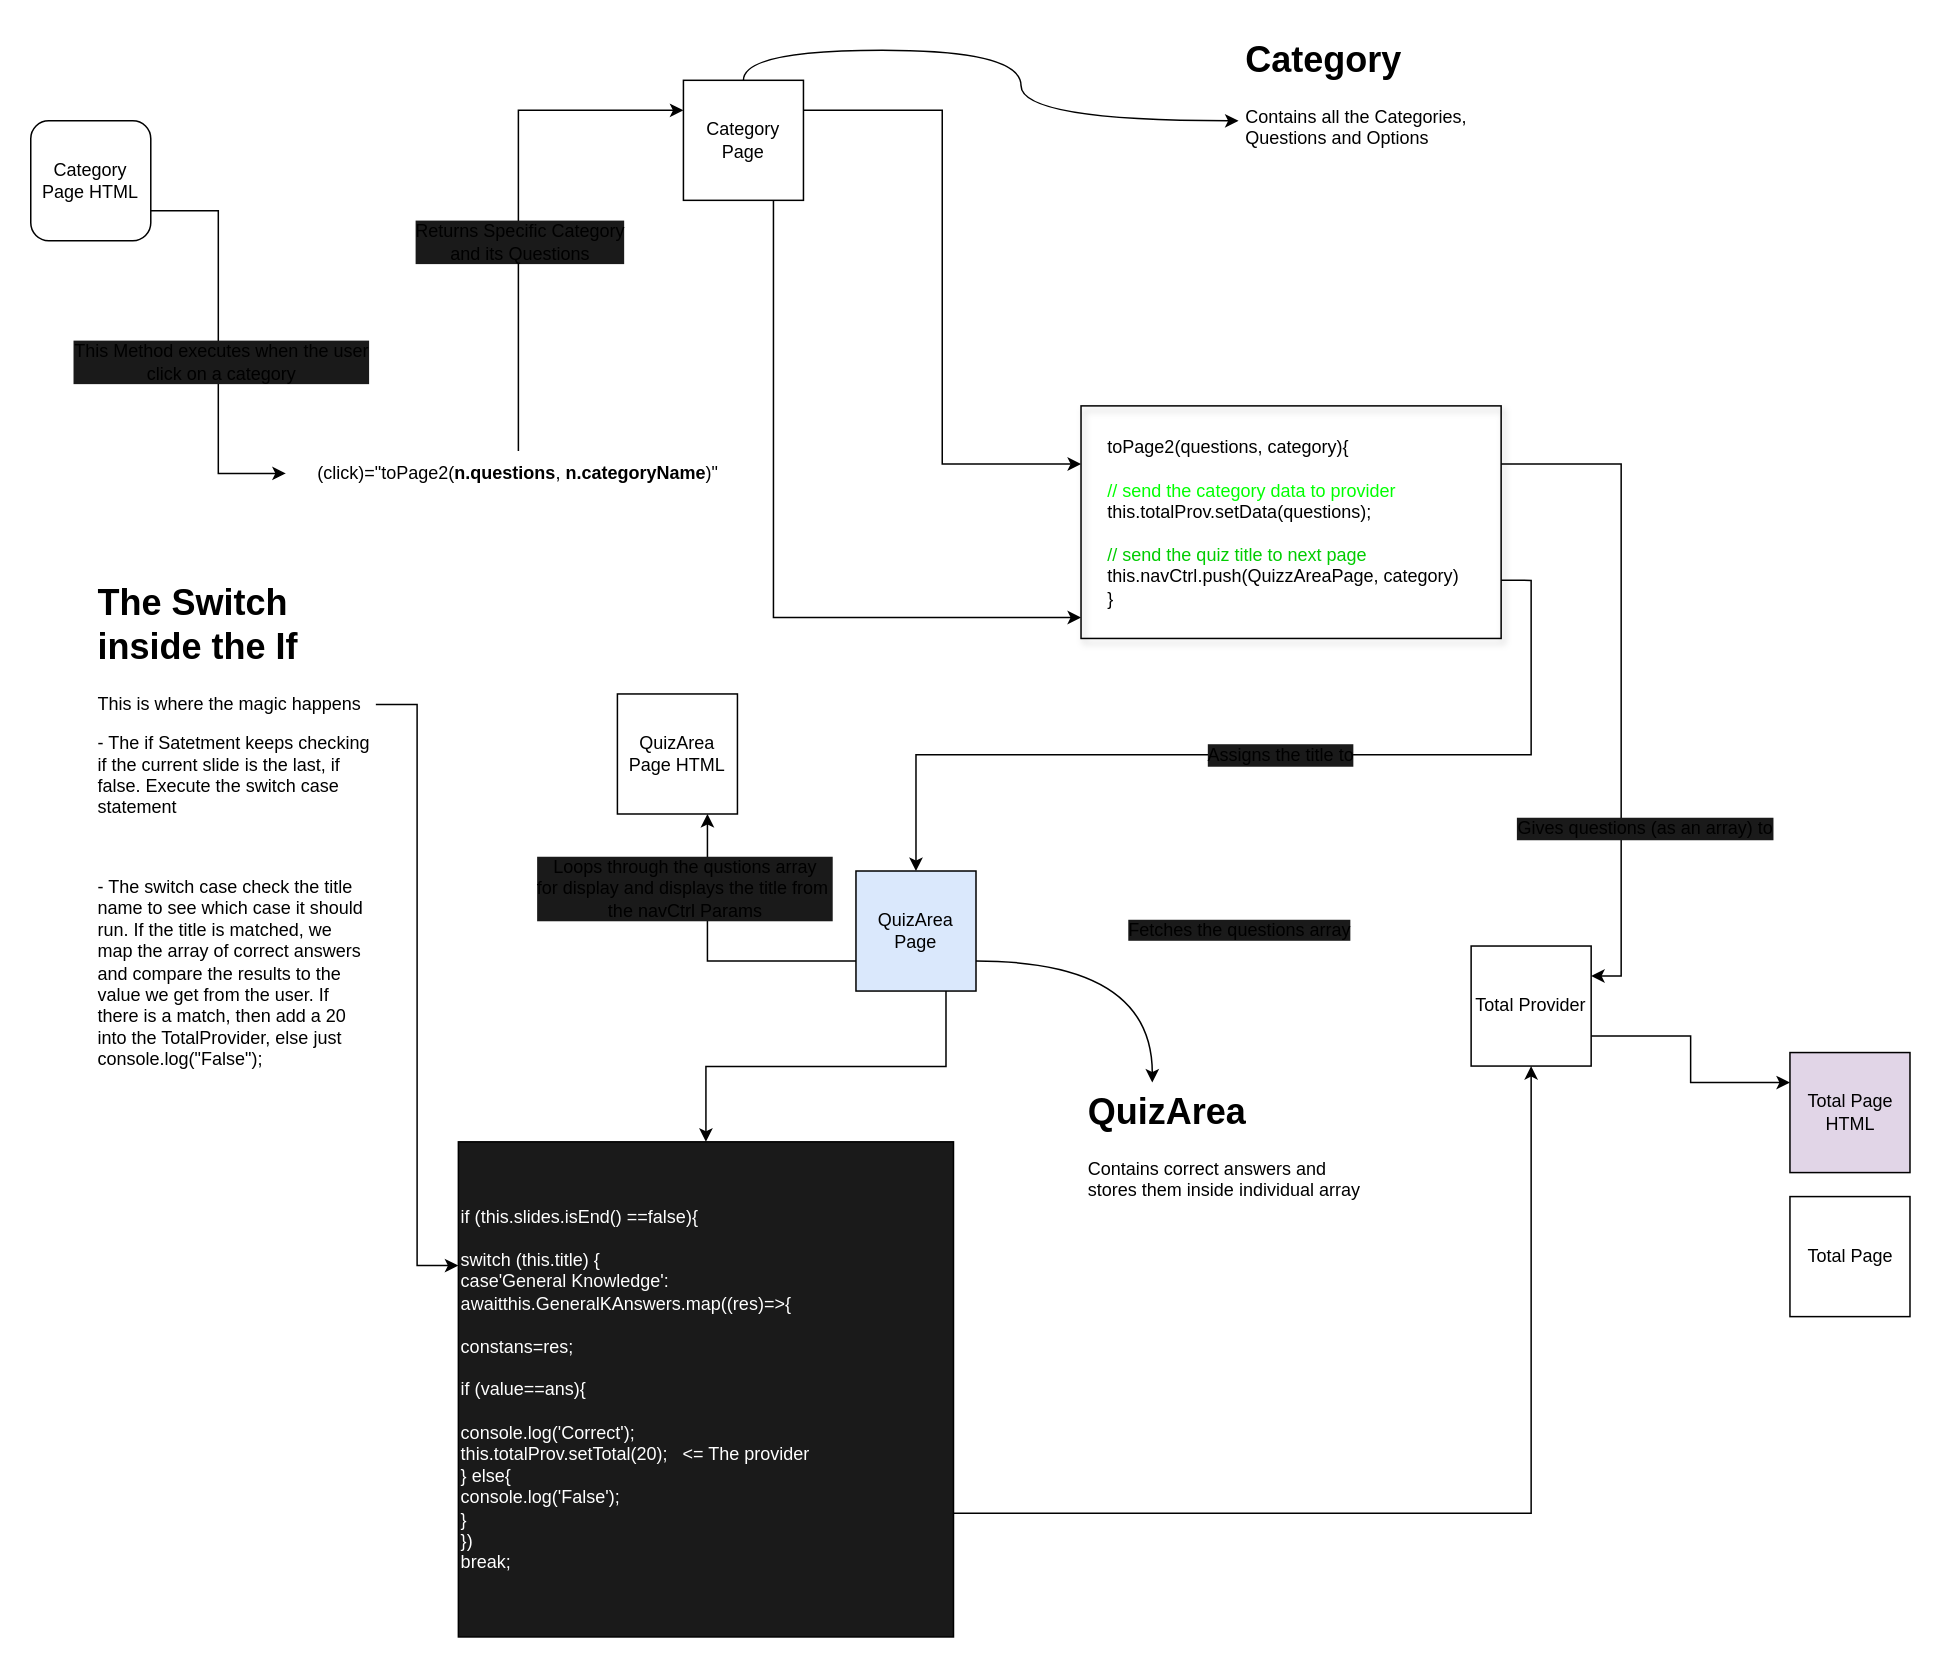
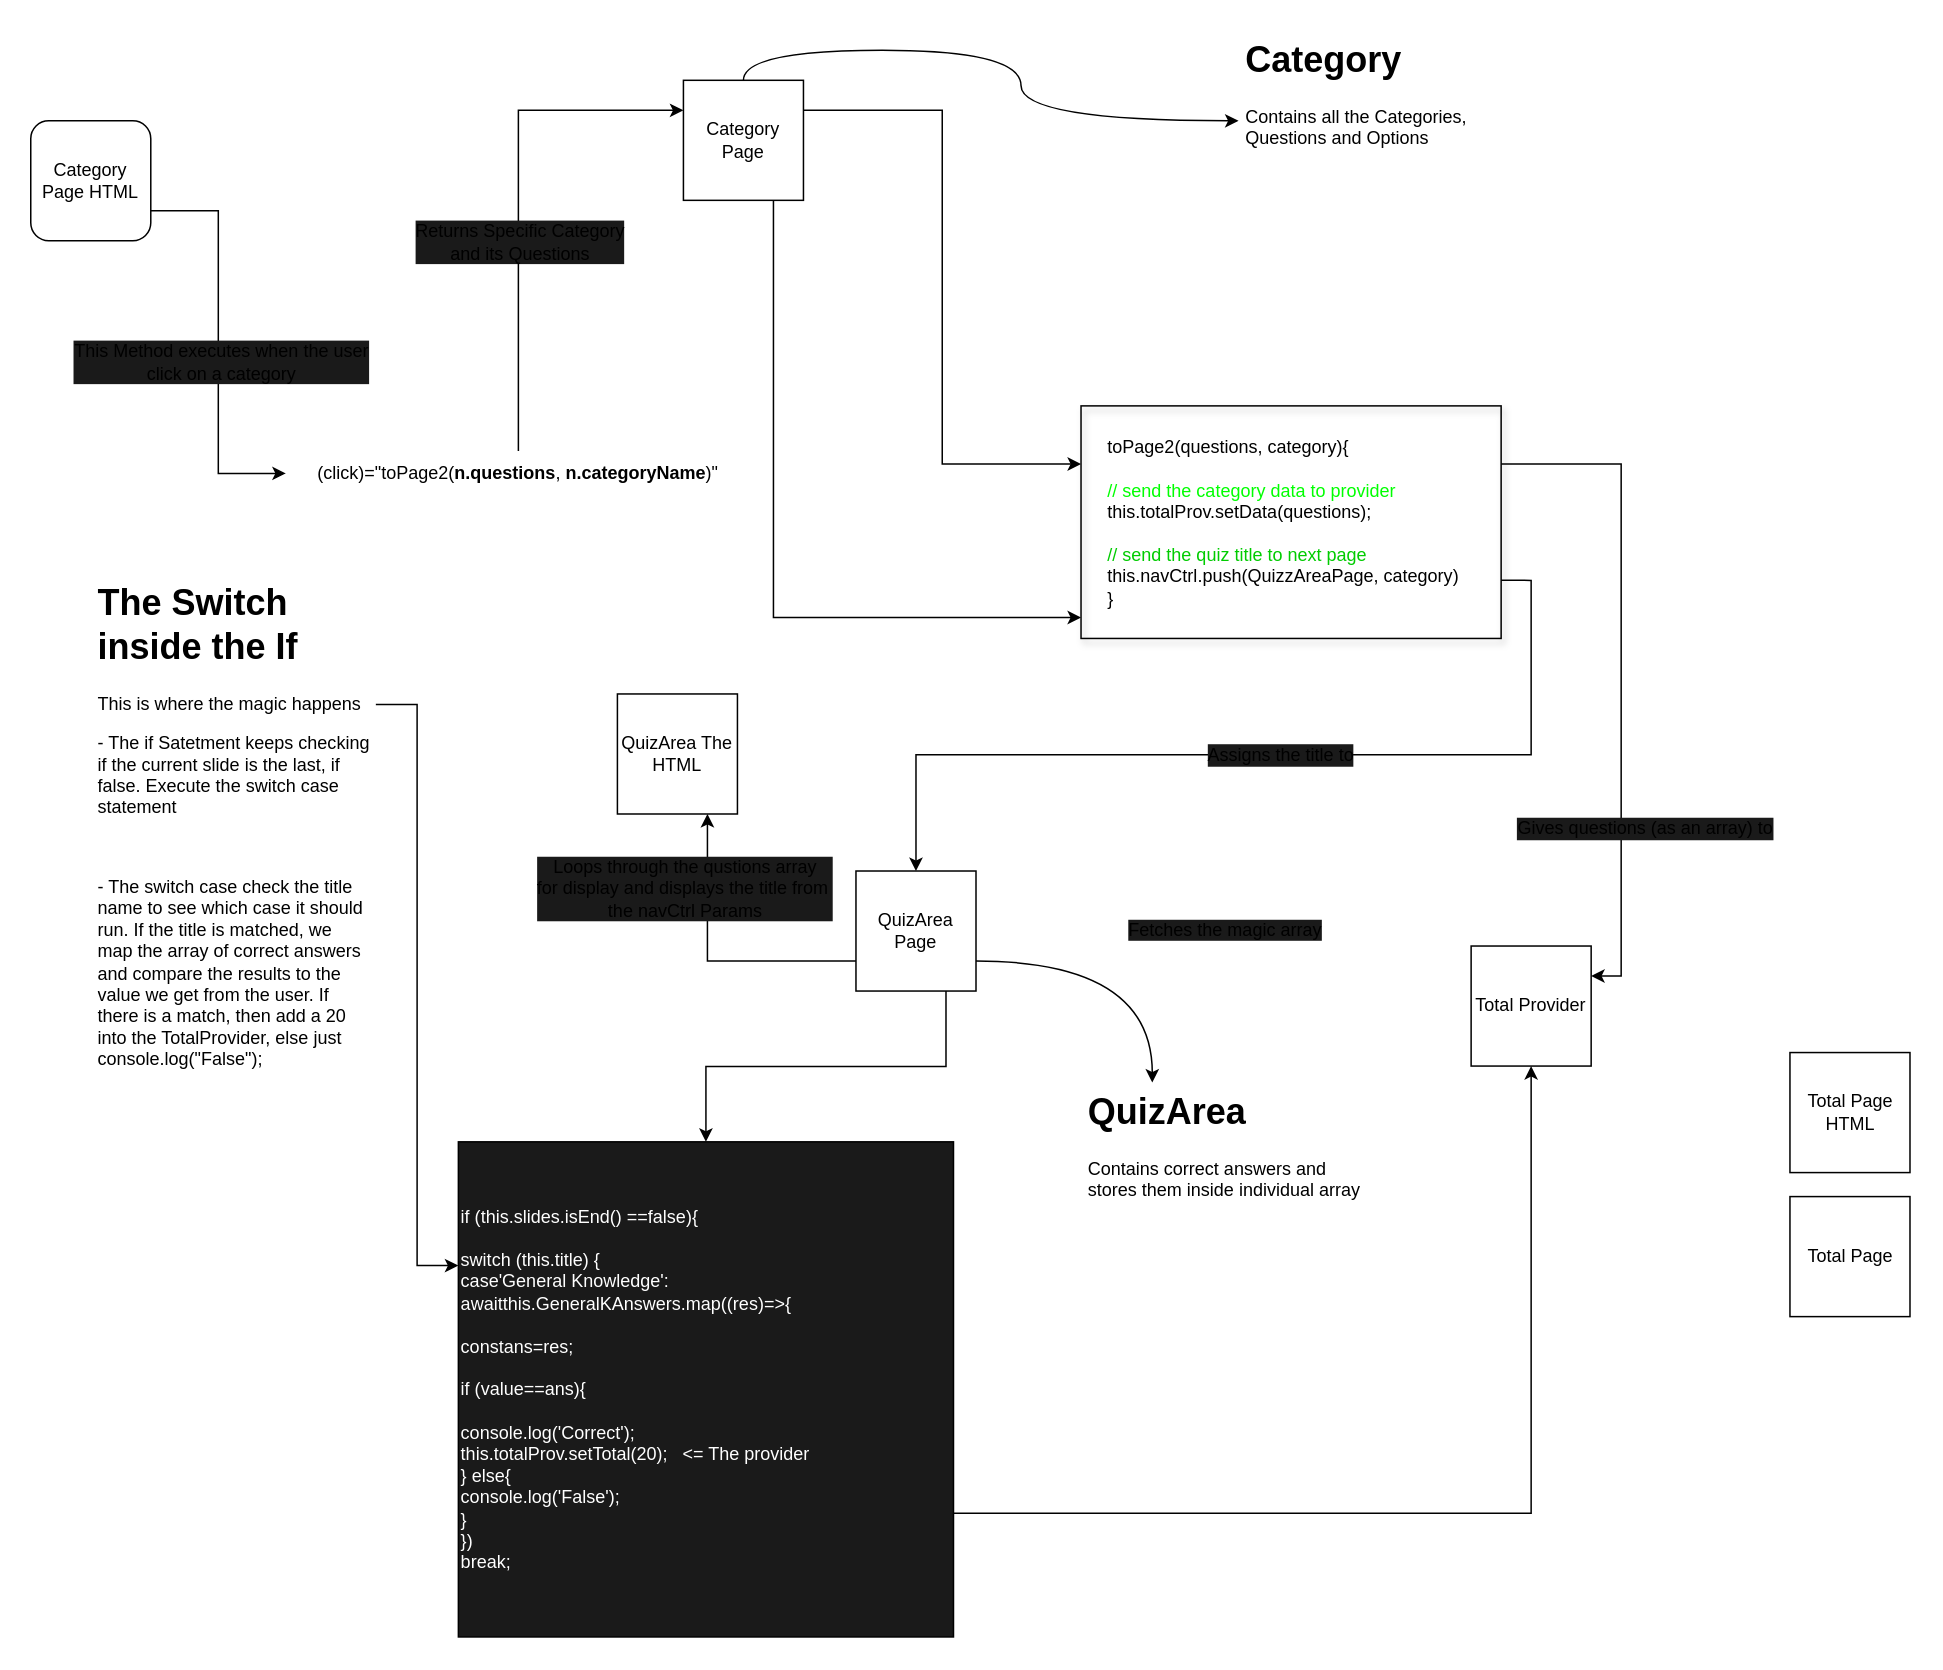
- <mxCell id="18" value="QuizArea Page HTML" style="whiteSpace=wrap;html=1;aspect=fixed;" parent="1" vertex="1"><mxGeometry x="411" y="462" width="80" height="80" as="geometry" /></mxCell>
+ <mxCell id="18" value="QuizArea The HTML" style="whiteSpace=wrap;html=1;aspect=fixed;" parent="1" vertex="1"><mxGeometry x="411" y="462" width="80" height="80" as="geometry" /></mxCell>
- <mxCell id="9" value="QuizArea Page" style="whiteSpace=wrap;html=1;aspect=fixed;fillColor=#dae8fc;" parent="1" vertex="1"><mxGeometry x="570" y="580" width="80" height="80" as="geometry" /></mxCell>
+ <mxCell id="9" value="QuizArea Page" style="whiteSpace=wrap;html=1;aspect=fixed;" parent="1" vertex="1"><mxGeometry x="570" y="580" width="80" height="80" as="geometry" /></mxCell>
- <mxCell id="33" value="Fetches the questions array" style="text;html=1;resizable=0;points=[];autosize=1;align=left;verticalAlign=top;spacingTop=-4;fillColor=none;labelBackgroundColor=#1A1A1A;" vertex="1" parent="1"><mxGeometry x="750" y="610" width="160" height="20" as="geometry" /></mxCell>
+ <mxCell id="33" value="Fetches the magic array" style="text;html=1;resizable=0;points=[];autosize=1;align=left;verticalAlign=top;spacingTop=-4;fillColor=none;labelBackgroundColor=#1A1A1A;" vertex="1" parent="1"><mxGeometry x="750" y="610" width="160" height="20" as="geometry" /></mxCell>
- <mxCell id="12" style="edgeStyle=orthogonalEdgeStyle;rounded=0;orthogonalLoop=1;jettySize=auto;html=1;exitX=1;exitY=0.75;exitDx=0;exitDy=0;entryX=0;entryY=0.25;entryDx=0;entryDy=0;" edge="1" parent="1" source="13" target="19"><mxGeometry relative="1" as="geometry" /></mxCell>
- <mxCell id="19" value="Total Page HTML" style="whiteSpace=wrap;html=1;aspect=fixed;fillColor=#e1d5e7;" parent="1" vertex="1"><mxGeometry x="1192.5" y="701" width="80" height="80" as="geometry" /></mxCell>
+ <mxCell id="19" value="Total Page HTML" style="whiteSpace=wrap;html=1;aspect=fixed;" parent="1" vertex="1"><mxGeometry x="1192.5" y="701" width="80" height="80" as="geometry" /></mxCell>
